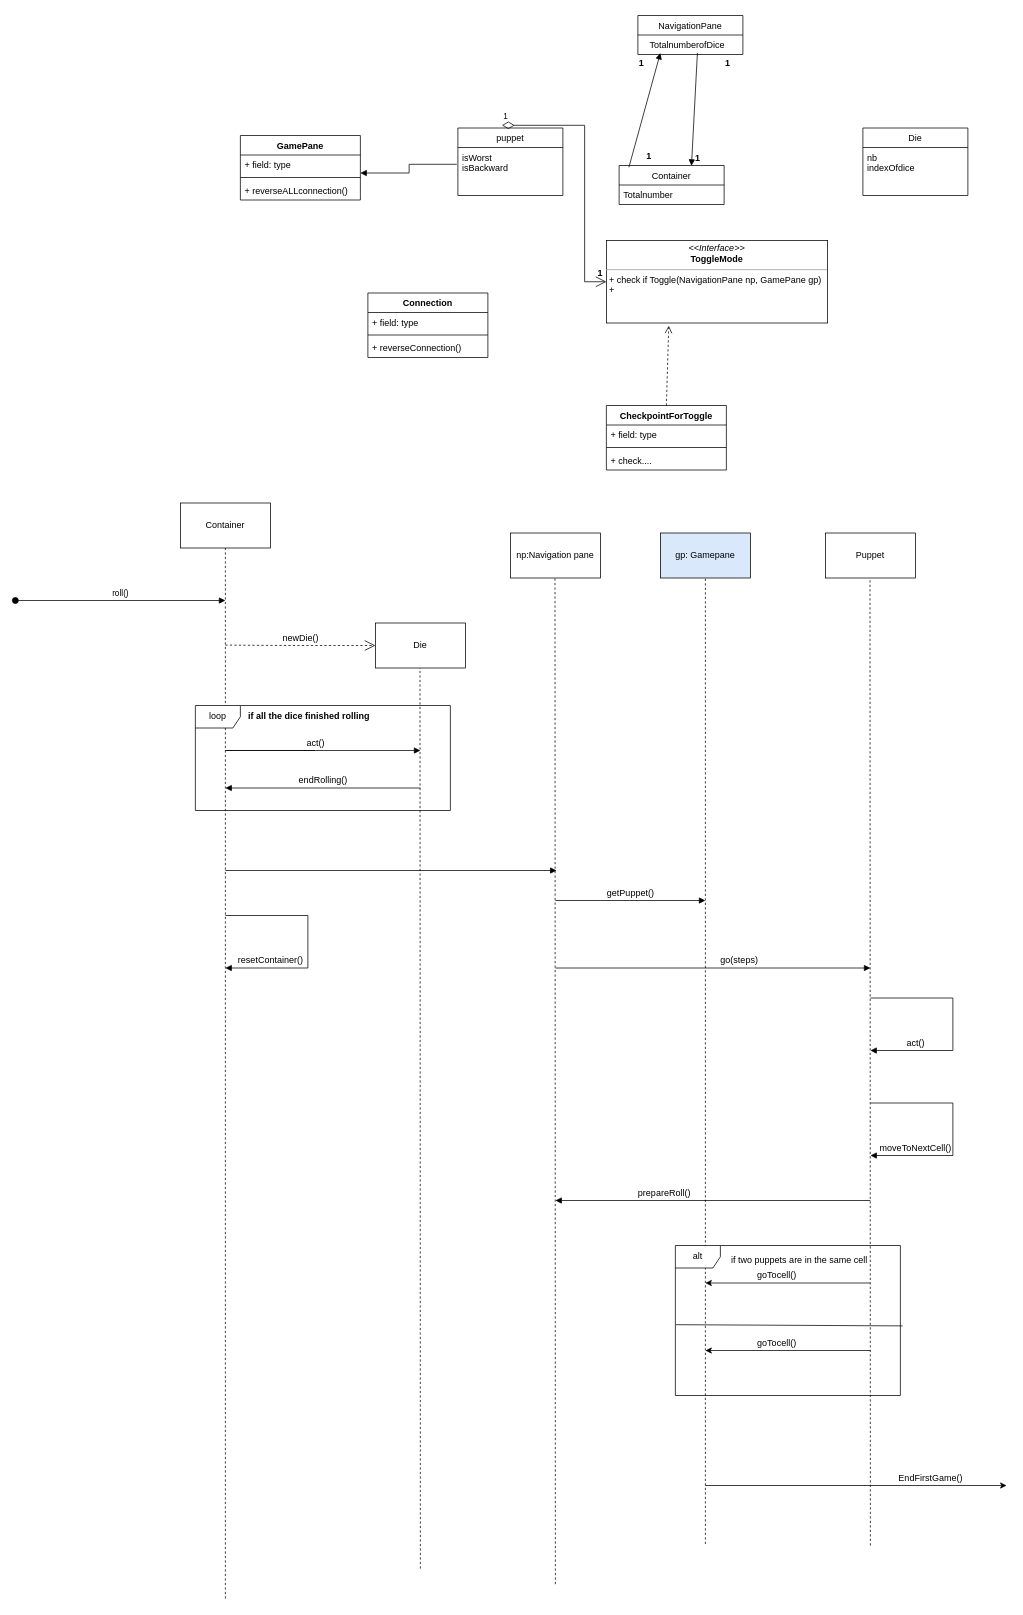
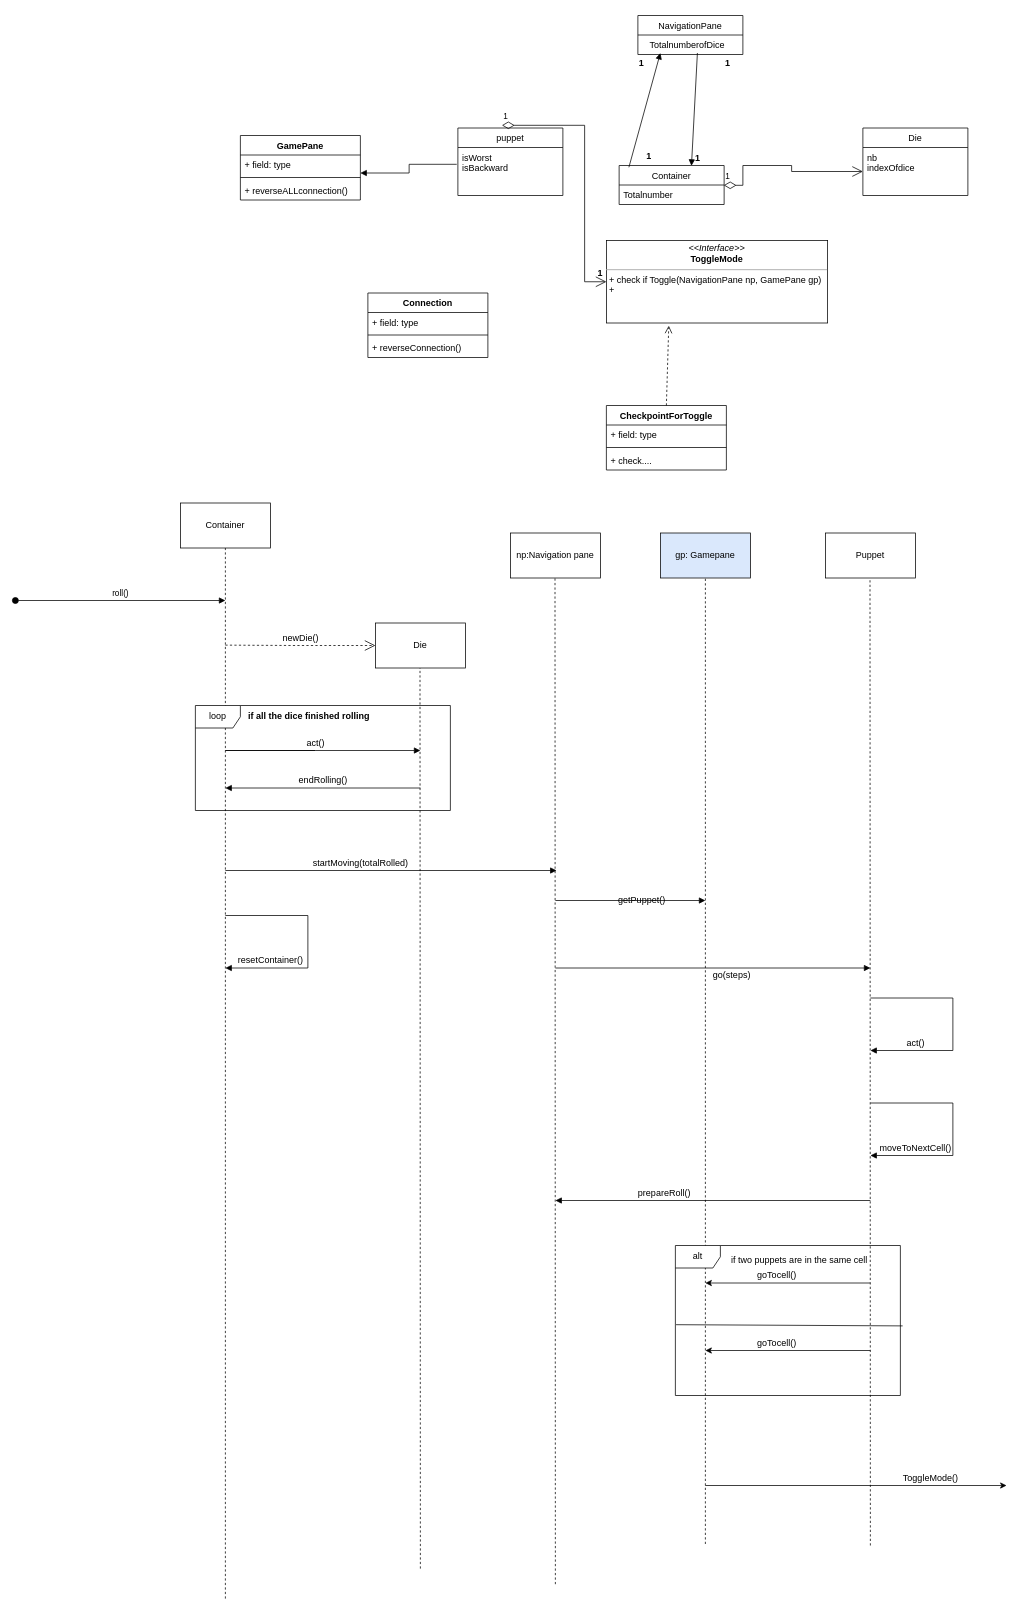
+ <mxCell id="5" value="1" style="endArrow=open;html=1;endSize=12;startArrow=diamondThin;startSize=14;startFill=0;edgeStyle=orthogonalEdgeStyle;align=left;verticalAlign=bottom;rounded=0;exitX=0.997;exitY=0.015;exitDx=0;exitDy=0;entryX=0;entryY=0.5;entryDx=0;entryDy=0;exitPerimeter=0;" edge="1" parent="1" source="7" target="4"><mxGeometry x="-1" y="3" relative="1" as="geometry"><mxPoint x="980" y="203" as="sourcePoint" /><mxPoint x="1150" y="30" as="targetPoint" /><Array as="points"><mxPoint x="990" y="220" /><mxPoint x="1055" y="220" /><mxPoint x="1055" y="228" /></Array></mxGeometry></mxCell>
+ <mxCell id="54" value="startMoving(totalRolled)" style="text;html=1;align=center;verticalAlign=middle;resizable=0;points=[];autosize=1;strokeColor=none;fillColor=none;" vertex="1" parent="1"><mxGeometry x="410" y="1140" width="140" height="20" as="geometry" /></mxCell>
- <mxCell id="59" value="getPuppet()" style="text;html=1;align=center;verticalAlign=middle;resizable=0;points=[];autosize=1;strokeColor=none;fillColor=none;" vertex="1" parent="1"><mxGeometry x="800" y="1180" width="80" height="20" as="geometry" /></mxCell>
+ <mxCell id="59" value="getPuppet()" style="text;html=1;align=center;verticalAlign=middle;resizable=0;points=[];autosize=1;strokeColor=none;fillColor=none;" vertex="1" parent="1"><mxGeometry x="815" y="1190" width="80" height="20" as="geometry" /></mxCell>
- <mxCell id="60" value="go(steps)" style="text;html=1;align=center;verticalAlign=middle;resizable=0;points=[];autosize=1;strokeColor=none;fillColor=none;" vertex="1" parent="1"><mxGeometry x="950" y="1270" width="70" height="20" as="geometry" /></mxCell>
+ <mxCell id="60" value="go(steps)" style="text;html=1;align=center;verticalAlign=middle;resizable=0;points=[];autosize=1;strokeColor=none;fillColor=none;" vertex="1" parent="1"><mxGeometry x="940" y="1290" width="70" height="20" as="geometry" /></mxCell>
- <mxCell id="75" value="EndFirstGame()" style="text;html=1;align=center;verticalAlign=middle;resizable=0;points=[];autosize=1;strokeColor=none;fillColor=none;" vertex="1" parent="1"><mxGeometry x="1190" y="1960" width="100" height="20" as="geometry" /></mxCell>
+ <mxCell id="75" value="ToggleMode()" style="text;html=1;align=center;verticalAlign=middle;resizable=0;points=[];autosize=1;strokeColor=none;fillColor=none;" vertex="1" parent="1"><mxGeometry x="1190" y="1960" width="100" height="20" as="geometry" /></mxCell>
